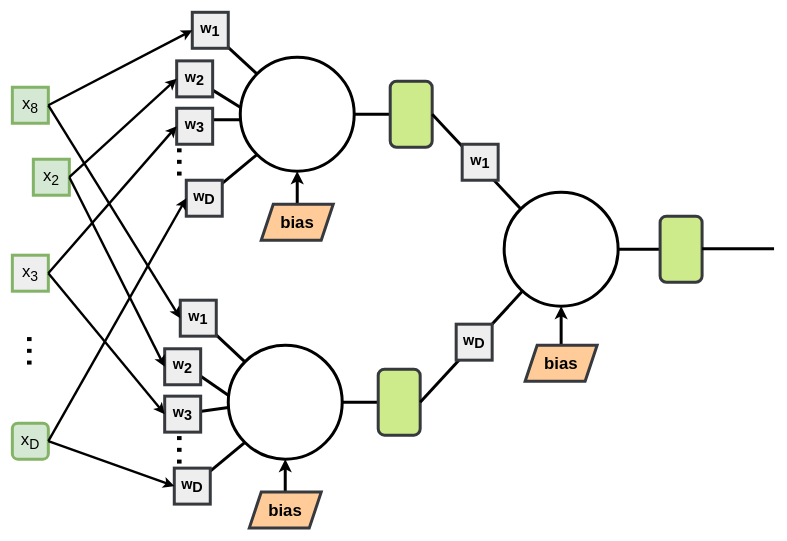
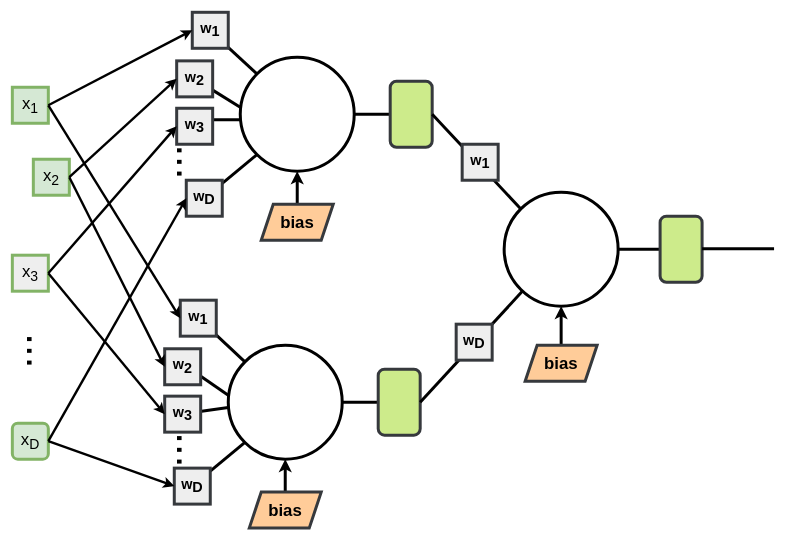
- <mxCell id="15" value="&lt;font style=&quot;font-size: 28px;&quot;&gt;x&lt;sub&gt;8&lt;/sub&gt;&lt;/font&gt;" style="rounded=0;whiteSpace=wrap;html=1;fillColor=#d5e8d4;strokeColor=#82b366;strokeWidth=5;" parent="1" vertex="1"><mxGeometry x="20" y="145" width="60" height="60" as="geometry" /></mxCell>
+ <mxCell id="15" value="&lt;font style=&quot;font-size: 28px;&quot;&gt;x&lt;sub&gt;1&lt;/sub&gt;&lt;/font&gt;" style="rounded=0;whiteSpace=wrap;html=1;fillColor=#d5e8d4;strokeColor=#82b366;strokeWidth=5;" parent="1" vertex="1"><mxGeometry x="20" y="145" width="60" height="60" as="geometry" /></mxCell>
